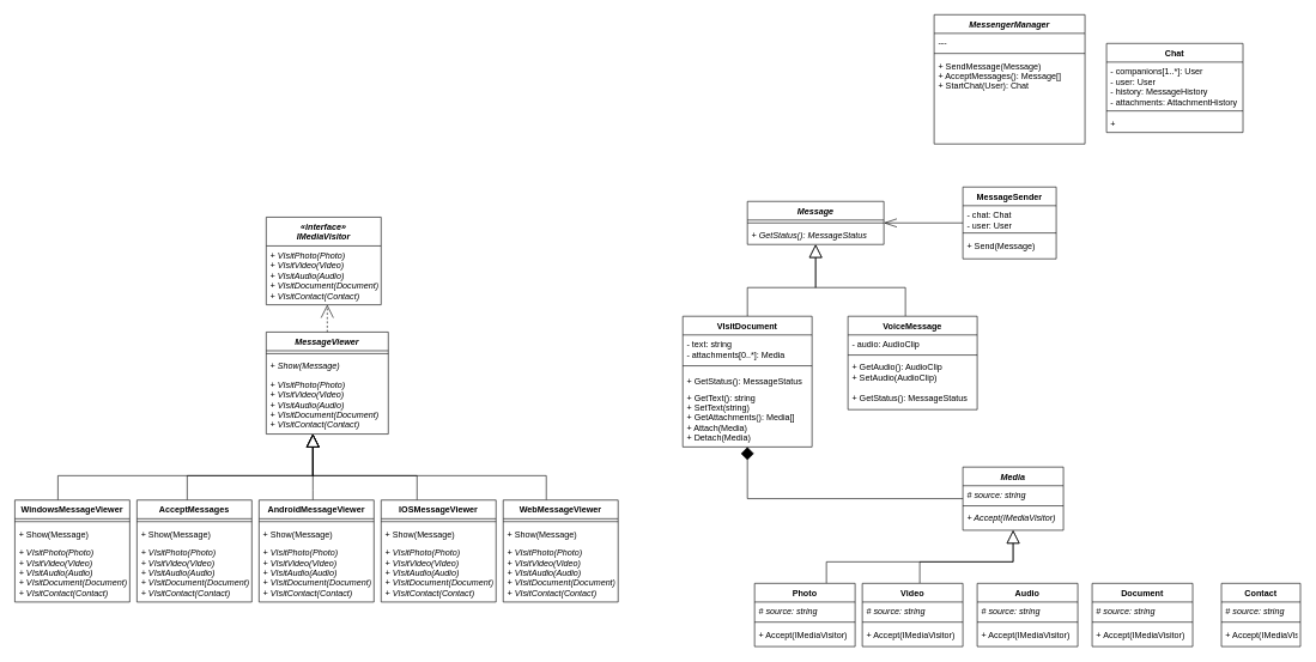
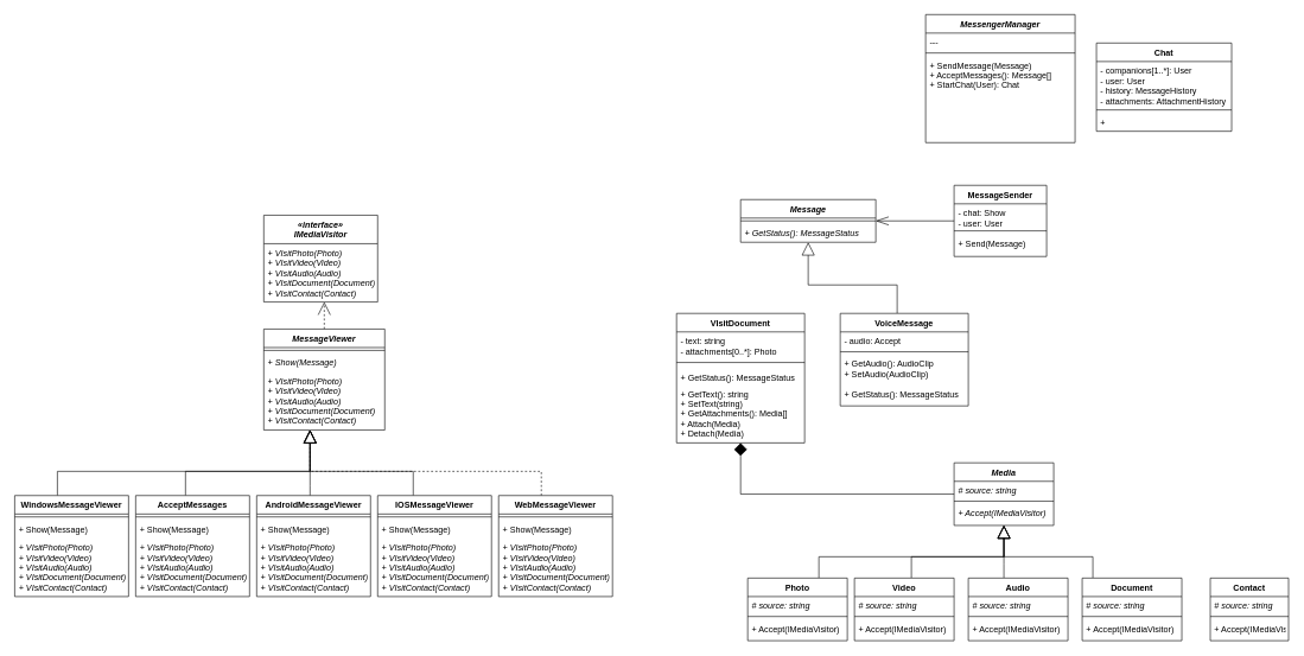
- <mxCell id="24" value="- chat: Chat&#10;- user: User" style="text;strokeColor=none;fillColor=none;align=left;verticalAlign=top;spacingLeft=4;spacingRight=4;overflow=hidden;rotatable=0;points=[[0,0.5],[1,0.5]];portConstraint=eastwest;" vertex="1" parent="23"><mxGeometry y="26" width="130" height="34" as="geometry" /></mxCell>
+ <mxCell id="24" value="- chat: Show&#10;- user: User" style="text;strokeColor=none;fillColor=none;align=left;verticalAlign=top;spacingLeft=4;spacingRight=4;overflow=hidden;rotatable=0;points=[[0,0.5],[1,0.5]];portConstraint=eastwest;" vertex="1" parent="23"><mxGeometry y="26" width="130" height="34" as="geometry" /></mxCell>
- <mxCell id="2" style="edgeStyle=orthogonalEdgeStyle;rounded=0;orthogonalLoop=1;jettySize=auto;html=1;endArrow=block;endFill=0;endSize=16;" edge="1" parent="1" source="3" target="27"><mxGeometry relative="1" as="geometry"><Array as="points"><mxPoint x="1040" y="400" /><mxPoint x="1135" y="400" /></Array></mxGeometry></mxCell>
- <mxCell id="4" value="- text: string&#10;- attachments[0..*]: Media" style="text;strokeColor=none;fillColor=none;align=left;verticalAlign=top;spacingLeft=4;spacingRight=4;overflow=hidden;rotatable=0;points=[[0,0.5],[1,0.5]];portConstraint=eastwest;" parent="3" vertex="1"><mxGeometry y="26" width="180" height="34" as="geometry" /></mxCell>
+ <mxCell id="4" value="- text: string&#10;- attachments[0..*]: Photo" style="text;strokeColor=none;fillColor=none;align=left;verticalAlign=top;spacingLeft=4;spacingRight=4;overflow=hidden;rotatable=0;points=[[0,0.5],[1,0.5]];portConstraint=eastwest;" parent="3" vertex="1"><mxGeometry y="26" width="180" height="34" as="geometry" /></mxCell>
- <mxCell id="10" value="- audio: AudioClip" style="text;strokeColor=none;fillColor=none;align=left;verticalAlign=top;spacingLeft=4;spacingRight=4;overflow=hidden;rotatable=0;points=[[0,0.5],[1,0.5]];portConstraint=eastwest;" parent="9" vertex="1"><mxGeometry y="26" width="180" height="24" as="geometry" /></mxCell>
+ <mxCell id="10" value="- audio: Accept" style="text;strokeColor=none;fillColor=none;align=left;verticalAlign=top;spacingLeft=4;spacingRight=4;overflow=hidden;rotatable=0;points=[[0,0.5],[1,0.5]];portConstraint=eastwest;" parent="9" vertex="1"><mxGeometry y="26" width="180" height="24" as="geometry" /></mxCell>
- <mxCell id="55" style="edgeStyle=orthogonalEdgeStyle;rounded=0;orthogonalLoop=1;jettySize=auto;html=1;endArrow=block;endFill=0;endSize=16;" edge="1" parent="1" source="56" target="31"><mxGeometry relative="1" as="geometry"><Array as="points"><mxPoint x="760" y="662" /><mxPoint x="435" y="662" /></Array></mxGeometry></mxCell>
+ <mxCell id="55" style="edgeStyle=orthogonalEdgeStyle;rounded=0;orthogonalLoop=1;jettySize=auto;html=1;endArrow=block;endFill=0;endSize=16;dashed=1;" edge="1" parent="1" source="56" target="31"><mxGeometry relative="1" as="geometry"><Array as="points"><mxPoint x="760" y="662" /><mxPoint x="435" y="662" /></Array></mxGeometry></mxCell>
+ <mxCell id="82" style="edgeStyle=orthogonalEdgeStyle;rounded=0;orthogonalLoop=1;jettySize=auto;html=1;endArrow=block;endFill=0;endSize=16;" edge="1" parent="1" source="83" target="68"><mxGeometry relative="1" as="geometry"><Array as="points"><mxPoint x="1535" y="782" /><mxPoint x="1410" y="782" /></Array></mxGeometry></mxCell>
+ <mxCell id="77" style="edgeStyle=orthogonalEdgeStyle;rounded=0;orthogonalLoop=1;jettySize=auto;html=1;endArrow=block;endFill=0;endSize=16;" edge="1" parent="1" source="78" target="68"><mxGeometry relative="1" as="geometry"><Array as="points"><mxPoint x="1410" y="792" /><mxPoint x="1410" y="792" /></Array></mxGeometry></mxCell>
